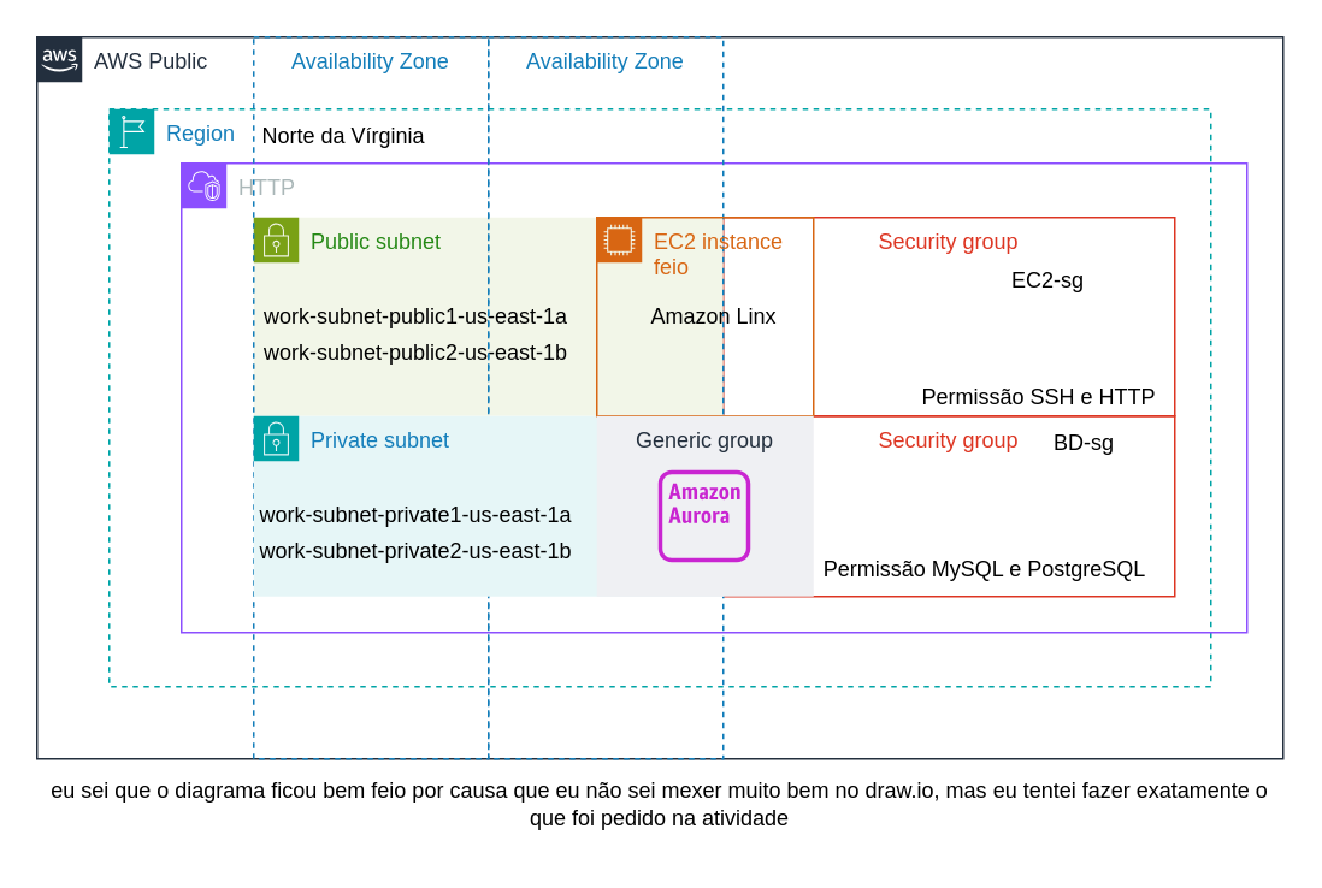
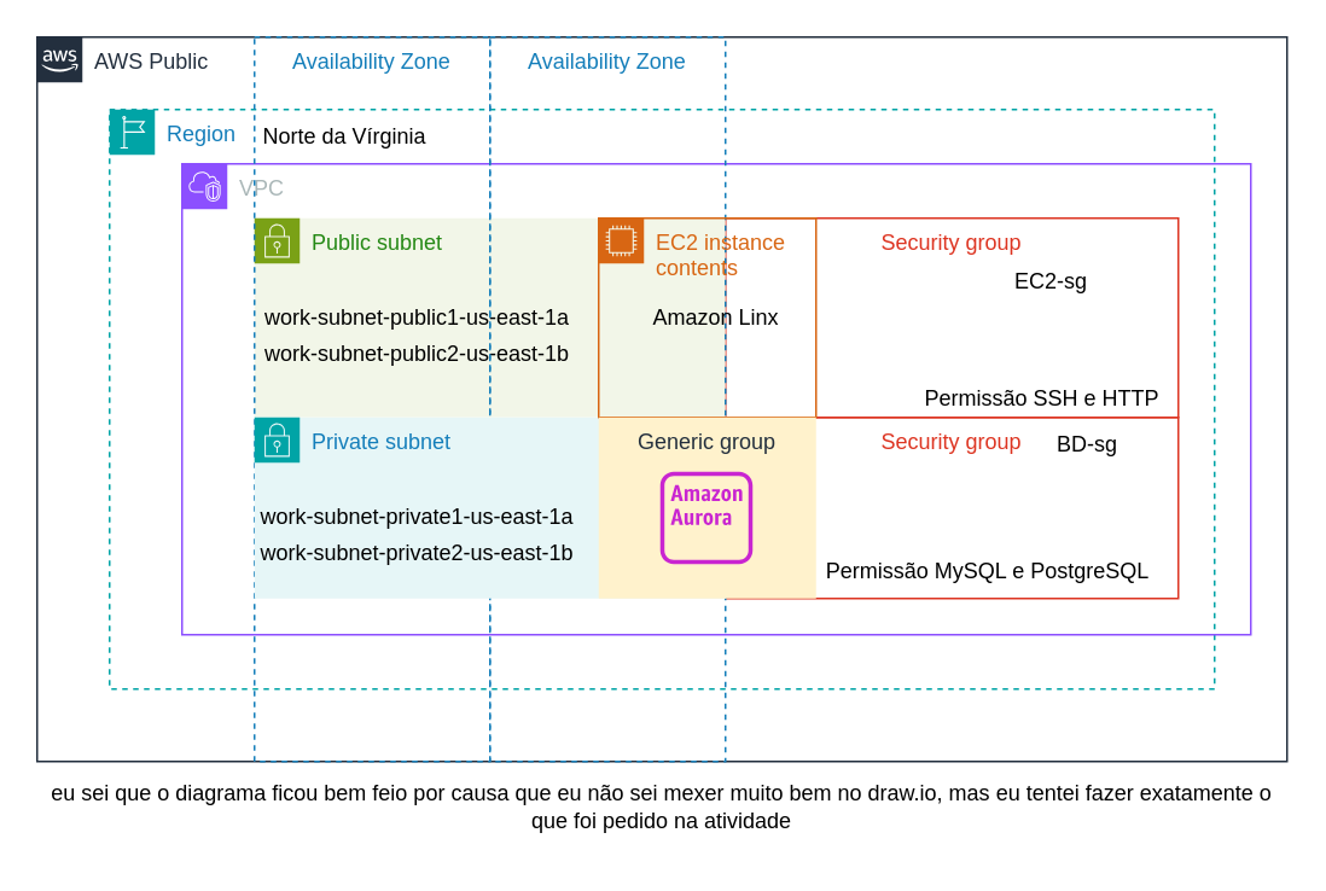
- <mxCell id="5" value="HTTP" style="points=[[0,0],[0.25,0],[0.5,0],[0.75,0],[1,0],[1,0.25],[1,0.5],[1,0.75],[1,1],[0.75,1],[0.5,1],[0.25,1],[0,1],[0,0.75],[0,0.5],[0,0.25]];outlineConnect=0;gradientColor=none;html=1;whiteSpace=wrap;fontSize=12;fontStyle=0;container=1;pointerEvents=0;collapsible=0;recursiveResize=0;shape=mxgraph.aws4.group;grIcon=mxgraph.aws4.group_vpc2;strokeColor=#8C4FFF;fillColor=none;verticalAlign=top;align=left;spacingLeft=30;fontColor=#AAB7B8;dashed=0;" parent="1" vertex="1"><mxGeometry x="100" y="90" width="590" height="260" as="geometry" /></mxCell>
+ <mxCell id="5" value="VPC" style="points=[[0,0],[0.25,0],[0.5,0],[0.75,0],[1,0],[1,0.25],[1,0.5],[1,0.75],[1,1],[0.75,1],[0.5,1],[0.25,1],[0,1],[0,0.75],[0,0.5],[0,0.25]];outlineConnect=0;gradientColor=none;html=1;whiteSpace=wrap;fontSize=12;fontStyle=0;container=1;pointerEvents=0;collapsible=0;recursiveResize=0;shape=mxgraph.aws4.group;grIcon=mxgraph.aws4.group_vpc2;strokeColor=#8C4FFF;fillColor=none;verticalAlign=top;align=left;spacingLeft=30;fontColor=#AAB7B8;dashed=0;" parent="1" vertex="1"><mxGeometry x="100" y="90" width="590" height="260" as="geometry" /></mxCell>
- <mxCell id="21" value="EC2 instance feio" style="points=[[0,0],[0.25,0],[0.5,0],[0.75,0],[1,0],[1,0.25],[1,0.5],[1,0.75],[1,1],[0.75,1],[0.5,1],[0.25,1],[0,1],[0,0.75],[0,0.5],[0,0.25]];outlineConnect=0;gradientColor=none;html=1;whiteSpace=wrap;fontSize=12;fontStyle=0;container=1;pointerEvents=0;collapsible=0;recursiveResize=0;shape=mxgraph.aws4.group;grIcon=mxgraph.aws4.group_ec2_instance_contents;strokeColor=#D86613;fillColor=none;verticalAlign=top;align=left;spacingLeft=30;fontColor=#D86613;dashed=0;" vertex="1" parent="1"><mxGeometry x="330" y="120" width="120" height="110" as="geometry" /></mxCell>
+ <mxCell id="21" value="EC2 instance contents" style="points=[[0,0],[0.25,0],[0.5,0],[0.75,0],[1,0],[1,0.25],[1,0.5],[1,0.75],[1,1],[0.75,1],[0.5,1],[0.25,1],[0,1],[0,0.75],[0,0.5],[0,0.25]];outlineConnect=0;gradientColor=none;html=1;whiteSpace=wrap;fontSize=12;fontStyle=0;container=1;pointerEvents=0;collapsible=0;recursiveResize=0;shape=mxgraph.aws4.group;grIcon=mxgraph.aws4.group_ec2_instance_contents;strokeColor=#D86613;fillColor=none;verticalAlign=top;align=left;spacingLeft=30;fontColor=#D86613;dashed=0;" vertex="1" parent="1"><mxGeometry x="330" y="120" width="120" height="110" as="geometry" /></mxCell>
- <mxCell id="22" value="Generic group" style="fillColor=#EFF0F3;strokeColor=none;dashed=0;verticalAlign=top;fontStyle=0;fontColor=#232F3D;whiteSpace=wrap;html=1;" vertex="1" parent="1"><mxGeometry x="330" y="230" width="120" height="100" as="geometry" /></mxCell>
+ <mxCell id="22" value="Generic group" style="fillColor=#fff2cc;strokeColor=none;dashed=0;verticalAlign=top;fontStyle=0;fontColor=#232F3D;whiteSpace=wrap;html=1;" vertex="1" parent="1"><mxGeometry x="330" y="230" width="120" height="100" as="geometry" /></mxCell>
